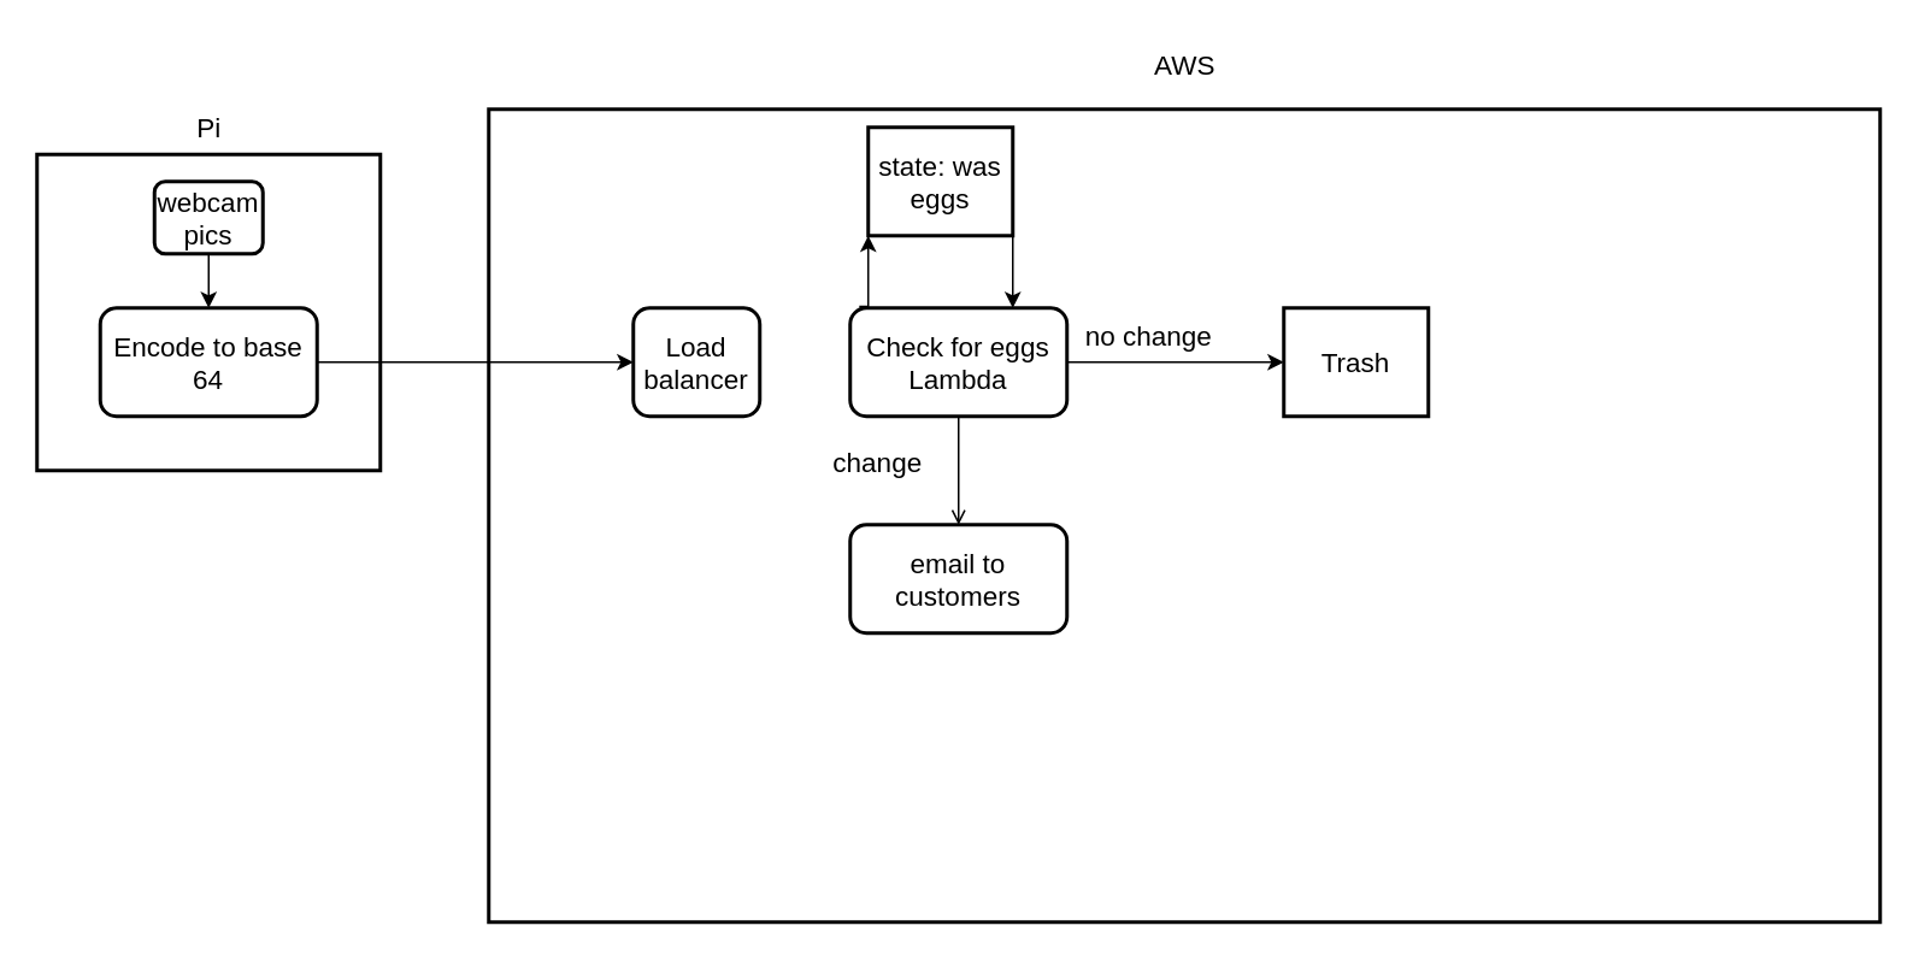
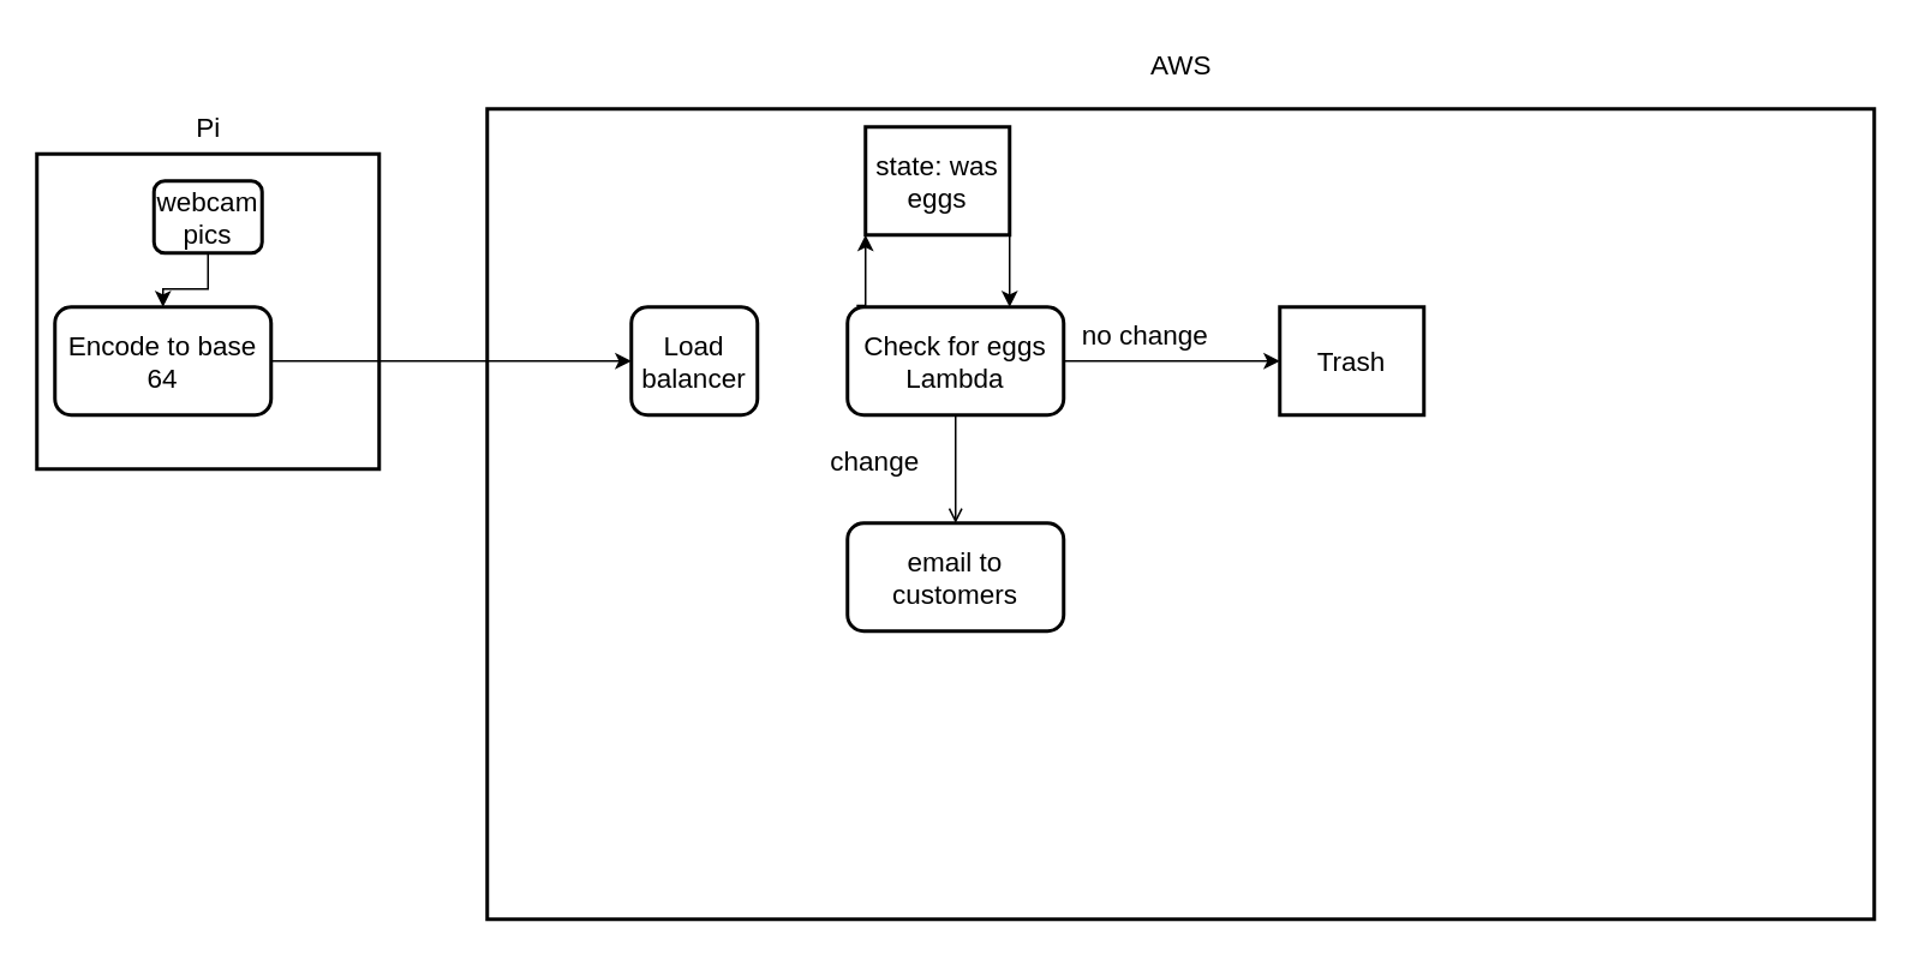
- <mxCell id="8" value="Encode to base 64" style="rounded=1;whiteSpace=wrap;html=1;strokeWidth=2;fontSize=15;fillColor=none;" vertex="1" parent="1"><mxGeometry x="55" y="170" width="120" height="60" as="geometry" /></mxCell>
+ <mxCell id="8" value="Encode to base 64" style="rounded=1;whiteSpace=wrap;html=1;strokeWidth=2;fontSize=15;fillColor=none;" vertex="1" parent="1"><mxGeometry x="30" y="170" width="120" height="60" as="geometry" /></mxCell>
